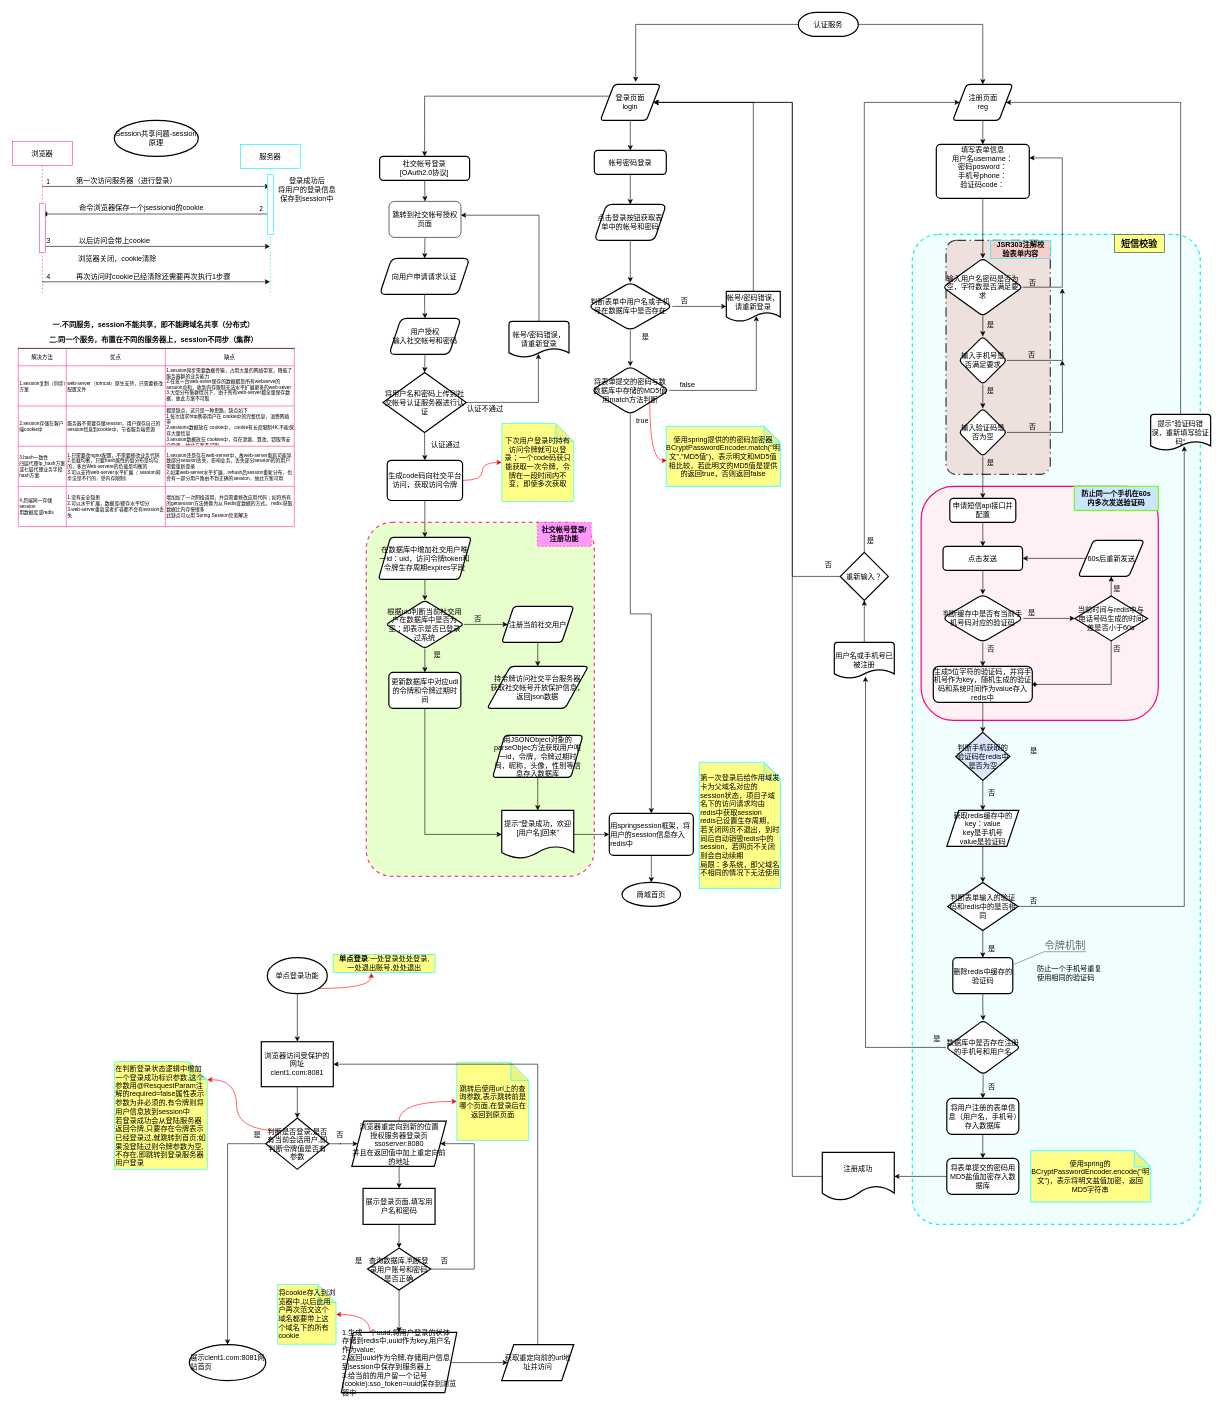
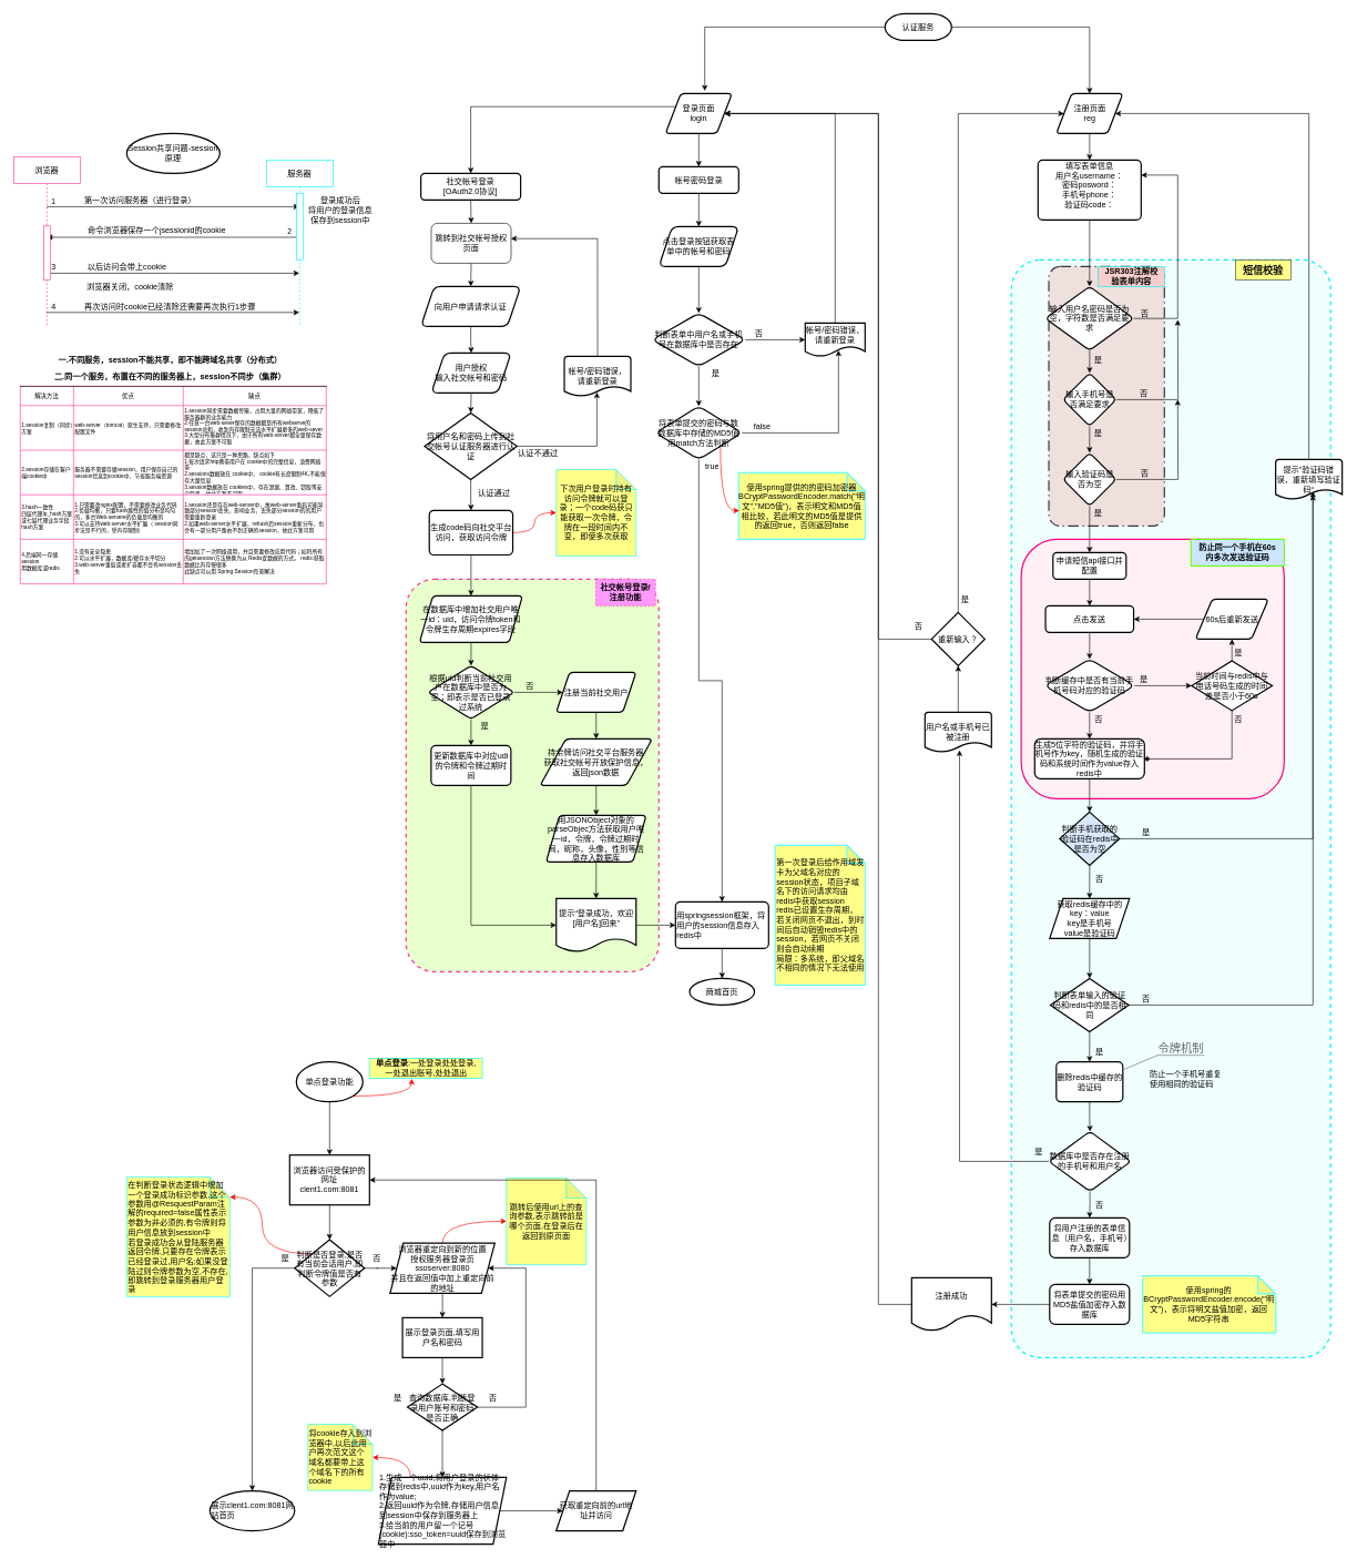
+ <mxCell id="138" value="" style="edgeStyle=orthogonalEdgeStyle;rounded=0;orthogonalLoop=1;jettySize=auto;html=1;" edge="1" parent="1" source="139" target="141"><mxGeometry relative="1" as="geometry" /></mxCell>
+ <mxCell id="35" style="edgeStyle=orthogonalEdgeStyle;rounded=0;orthogonalLoop=1;jettySize=auto;html=1;exitX=1;exitY=0.5;exitDx=0;exitDy=0;entryX=0.56;entryY=0.8;entryDx=0;entryDy=0;entryPerimeter=0;" parent="1" source="36" target="40" edge="1"><mxGeometry relative="1" as="geometry"><mxPoint x="2080" y="1260" as="targetPoint" /></mxGeometry></mxCell>
- <mxCell id="213" value="&lt;div&gt;在判断登录状态逻辑中增加一个登录成功标识参数,这个参数用@ResquestParam注解的required=false属性表示参数为非必须的,有令牌则将用户信息放到session中&lt;/div&gt;&lt;div&gt;若登录成功会从登陆服务器返回令牌,只要存在令牌表示已经登录过,就跳转到首页;如果没登陆过则令牌参数为空,不存在,即跳转到登录服务器用户登录&lt;br&gt;&lt;/div&gt;" style="shape=note;whiteSpace=wrap;html=1;backgroundOutline=1;darkOpacity=0.05;strokeColor=#00FFFF;fillColor=#FFFF88;align=left;" vertex="1" parent="1"><mxGeometry x="190" y="1768.75" width="155" height="179.5" as="geometry" /></mxCell>
+ <mxCell id="213" value="&lt;div&gt;在判断登录状态逻辑中增加一个登录成功标识参数,这个参数用@ResquestParam注解的required=false属性表示参数为非必须的,有令牌则将用户信息放到session中&lt;/div&gt;&lt;div&gt;若登录成功会从登陆服务器返回令牌,只要存在令牌表示已经登录过,用户名;如果没登陆过则令牌参数为空,不存在,即跳转到登录服务器用户登录&lt;br&gt;&lt;/div&gt;" style="shape=note;whiteSpace=wrap;html=1;backgroundOutline=1;darkOpacity=0.05;strokeColor=#00FFFF;fillColor=#FFFF88;align=left;" vertex="1" parent="1"><mxGeometry x="190" y="1768.75" width="155" height="179.5" as="geometry" /></mxCell>
